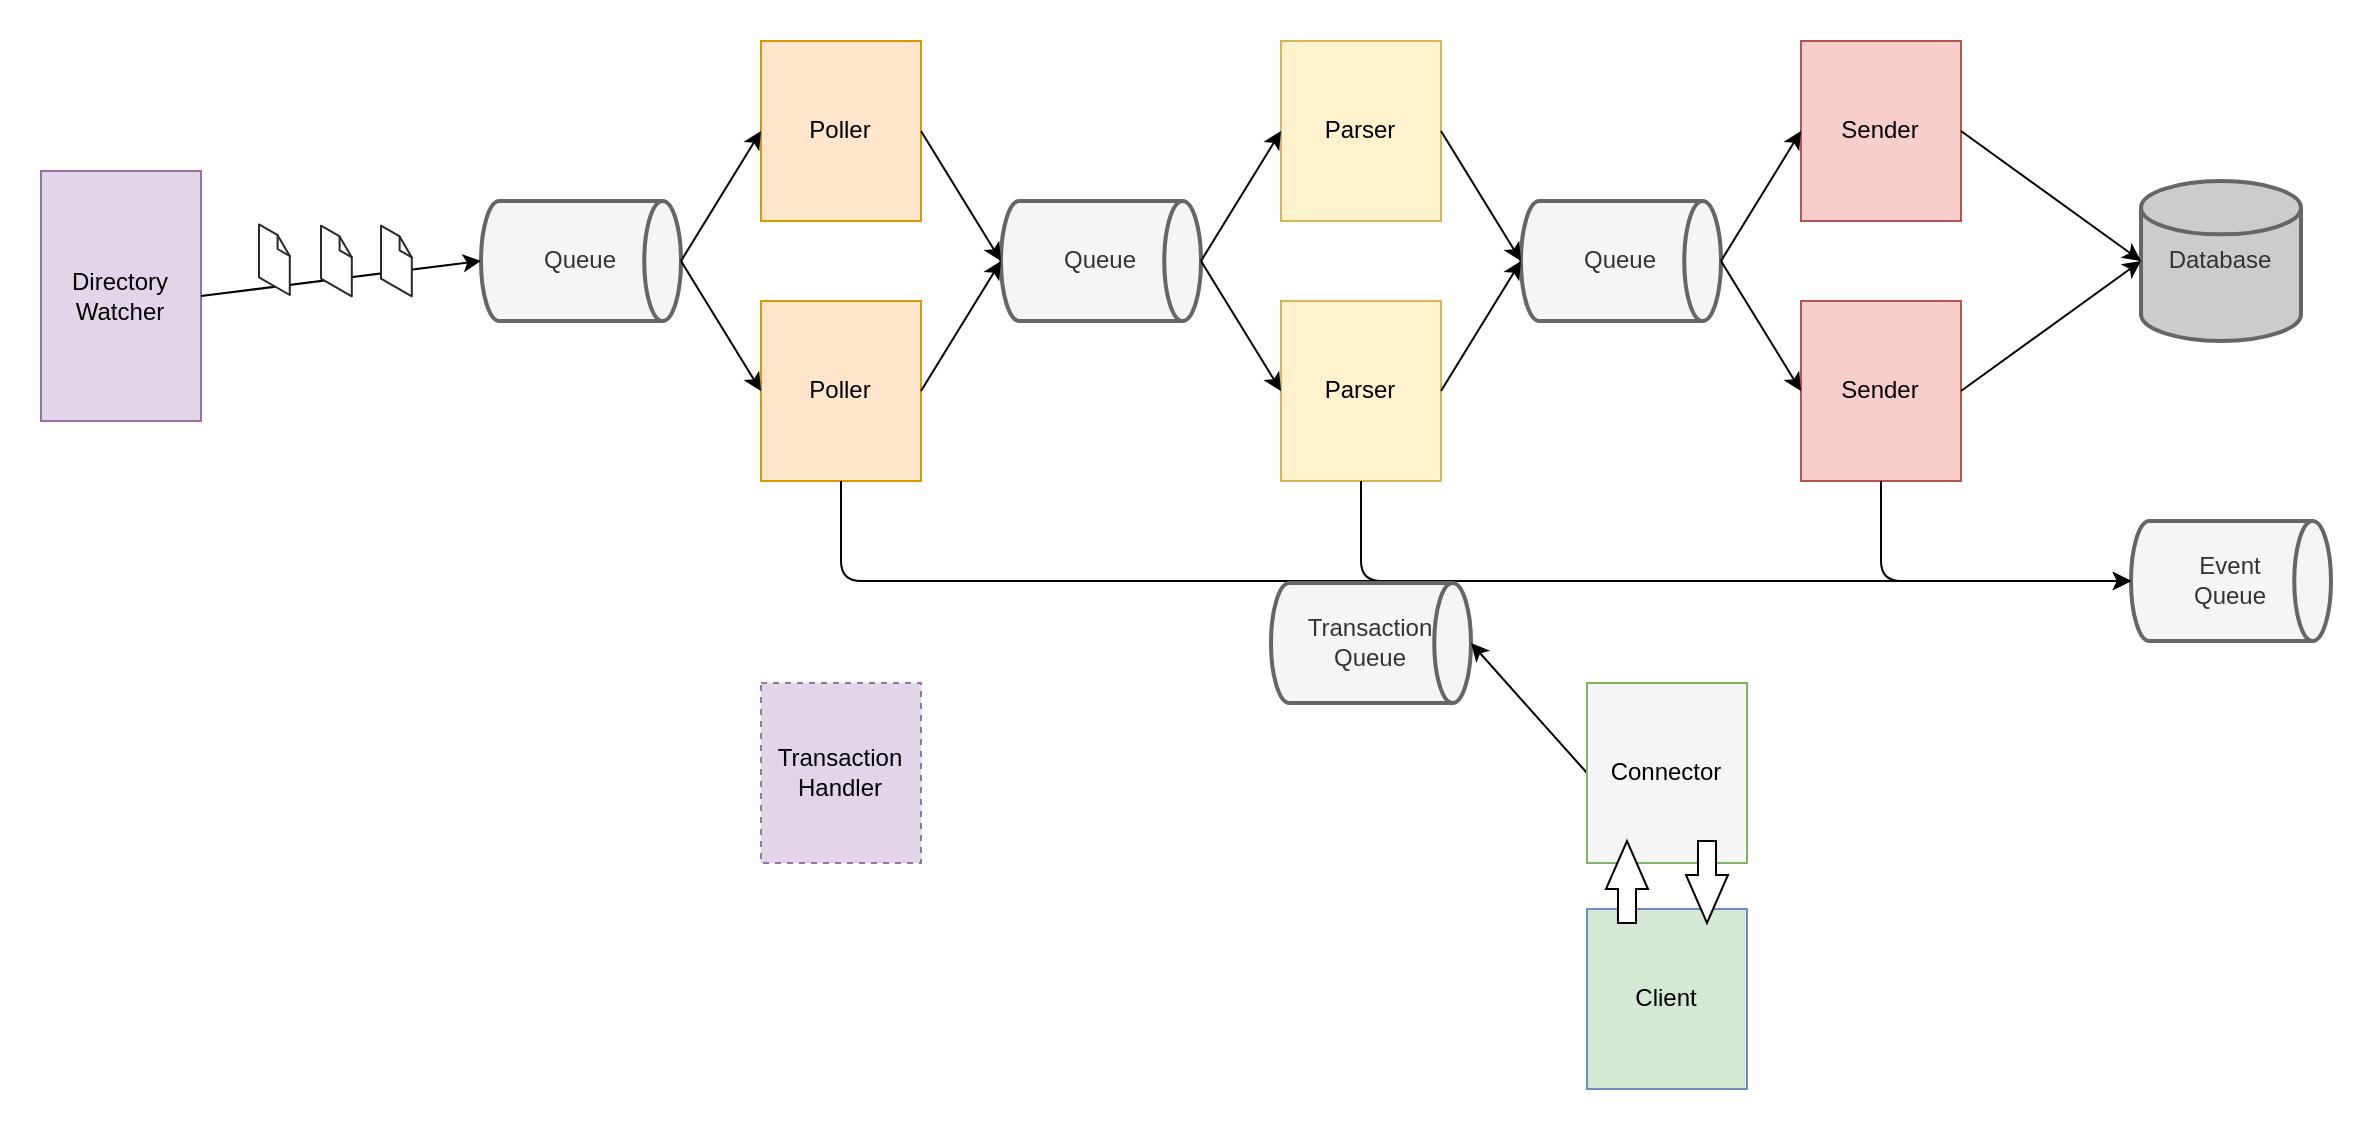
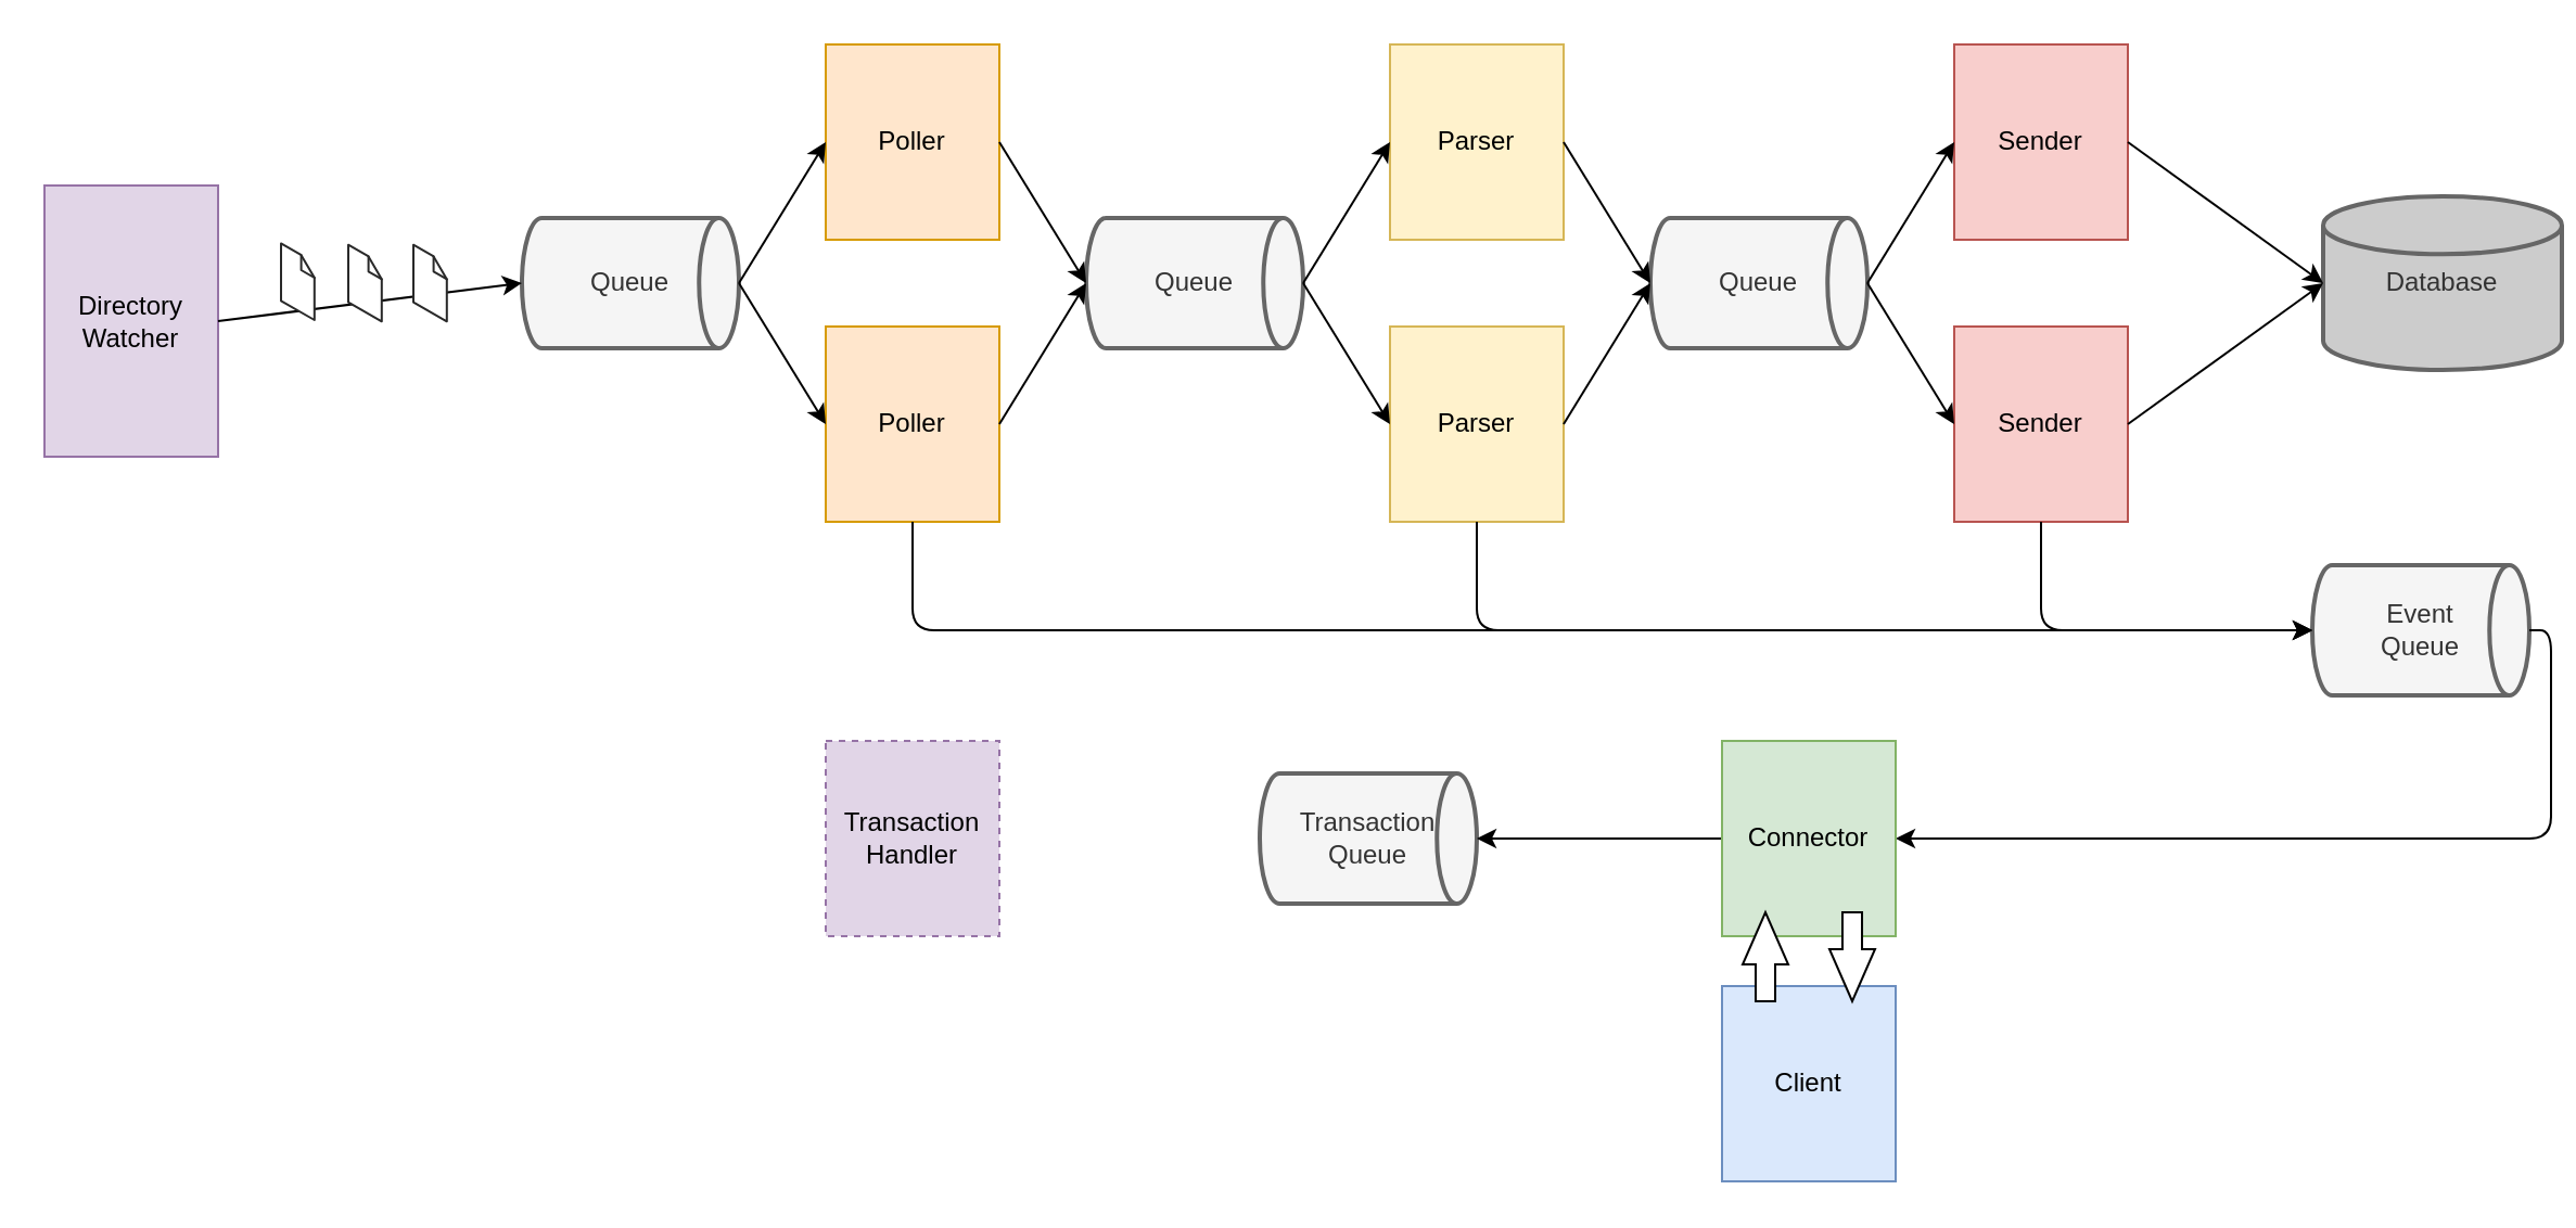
- <mxCell id="22" value="Database" style="strokeWidth=2;html=1;shape=mxgraph.flowchart.database;whiteSpace=wrap;strokeColor=#666666;fontColor=#333333;fillColor=#CCCCCC;" vertex="1" parent="1"><mxGeometry x="1070" y="90" width="80" height="80" as="geometry" /></mxCell>
+ <mxCell id="22" value="Database" style="strokeWidth=2;html=1;shape=mxgraph.flowchart.database;whiteSpace=wrap;strokeColor=#666666;fontColor=#333333;fillColor=#CCCCCC;" vertex="1" parent="1"><mxGeometry x="1070" y="90" width="110" height="80" as="geometry" /></mxCell>
- <mxCell id="35" value="Transaction&lt;br&gt;Queue" style="strokeWidth=2;html=1;shape=mxgraph.flowchart.direct_data;whiteSpace=wrap;fillColor=#f5f5f5;strokeColor=#666666;fontColor=#333333;" vertex="1" parent="1"><mxGeometry x="635" y="291" width="100" height="60" as="geometry" /></mxCell>
+ <mxCell id="35" value="Transaction&lt;br&gt;Queue" style="strokeWidth=2;html=1;shape=mxgraph.flowchart.direct_data;whiteSpace=wrap;fillColor=#f5f5f5;strokeColor=#666666;fontColor=#333333;" vertex="1" parent="1"><mxGeometry x="580" y="356" width="100" height="60" as="geometry" /></mxCell>
- <mxCell id="38" value="Connector" style="rounded=0;whiteSpace=wrap;html=1;fillColor=#f5f5f5;strokeColor=#82b366;" vertex="1" parent="1"><mxGeometry x="793" y="341" width="80" height="90" as="geometry" /></mxCell>
+ <mxCell id="38" value="Connector" style="rounded=0;whiteSpace=wrap;html=1;fillColor=#d5e8d4;strokeColor=#82b366;" vertex="1" parent="1"><mxGeometry x="793" y="341" width="80" height="90" as="geometry" /></mxCell>
+ <mxCell id="34" value="" style="edgeStyle=orthogonalEdgeStyle;elbow=horizontal;endArrow=classic;html=1;entryX=1;entryY=0.5;entryDx=0;entryDy=0;exitX=1;exitY=0.5;exitDx=0;exitDy=0;exitPerimeter=0;" edge="1" parent="1" source="30" target="38"><mxGeometry width="50" height="50" relative="1" as="geometry"><mxPoint x="950" y="250" as="sourcePoint" /><mxPoint x="980" y="390" as="targetPoint" /></mxGeometry></mxCell>
- <mxCell id="2" value="Client" style="rounded=0;whiteSpace=wrap;html=1;fillColor=#d5e8d4;strokeColor=#6c8ebf;" vertex="1" parent="1"><mxGeometry x="793" y="454" width="80" height="90" as="geometry" /></mxCell>
+ <mxCell id="2" value="Client" style="rounded=0;whiteSpace=wrap;html=1;fillColor=#dae8fc;strokeColor=#6c8ebf;" vertex="1" parent="1"><mxGeometry x="793" y="454" width="80" height="90" as="geometry" /></mxCell>
